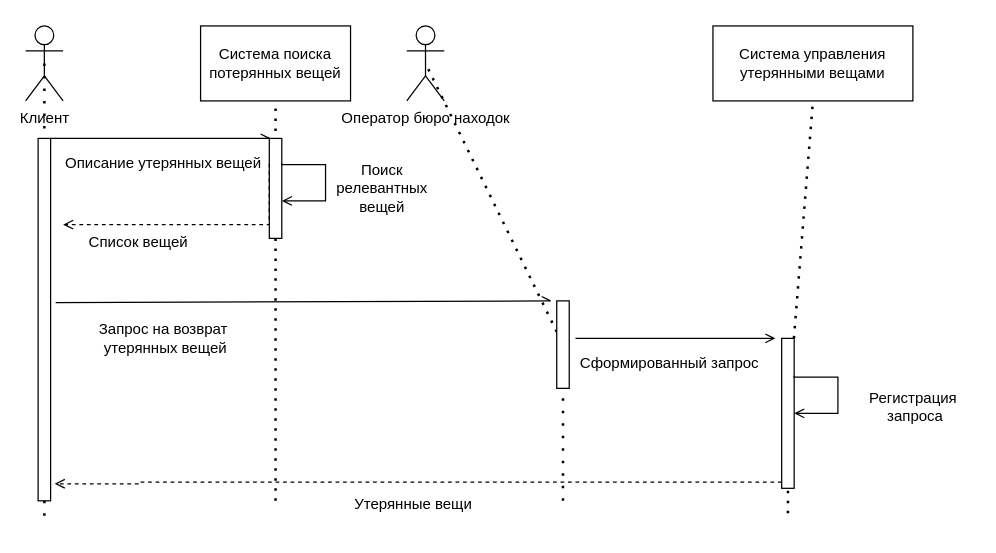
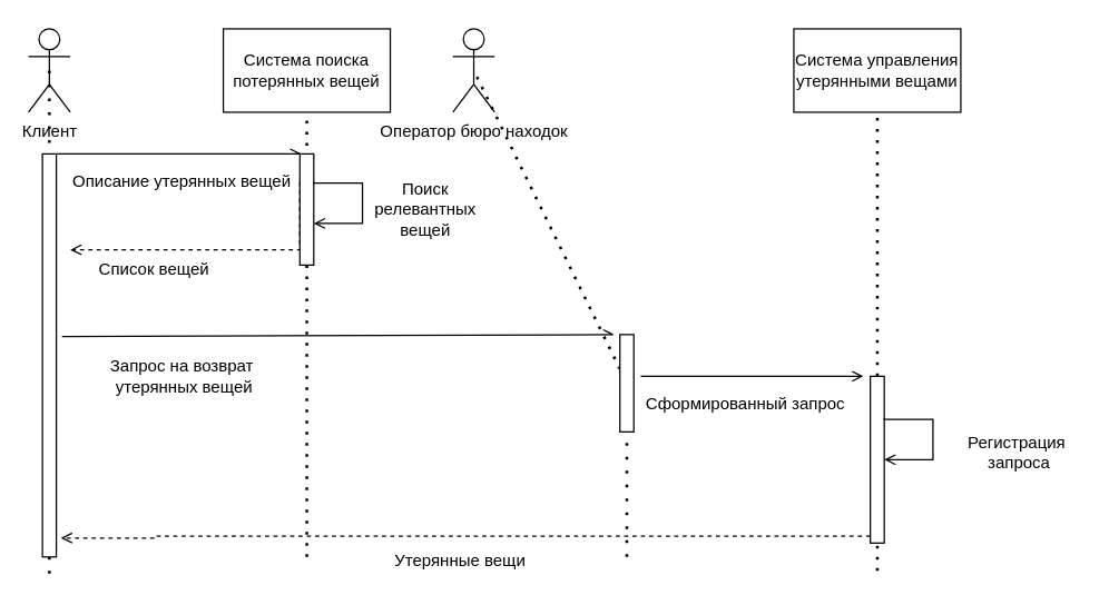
- <mxCell id="18" value="Система управления утерянными вещами" style="rounded=0;whiteSpace=wrap;html=1;" parent="1" vertex="1"><mxGeometry x="570" y="20" width="160" height="60" as="geometry" /></mxCell>
+ <mxCell id="18" value="Система управления утерянными вещами" style="rounded=0;whiteSpace=wrap;html=1;" parent="1" vertex="1"><mxGeometry x="570" y="20" width="120" height="60" as="geometry" /></mxCell>
